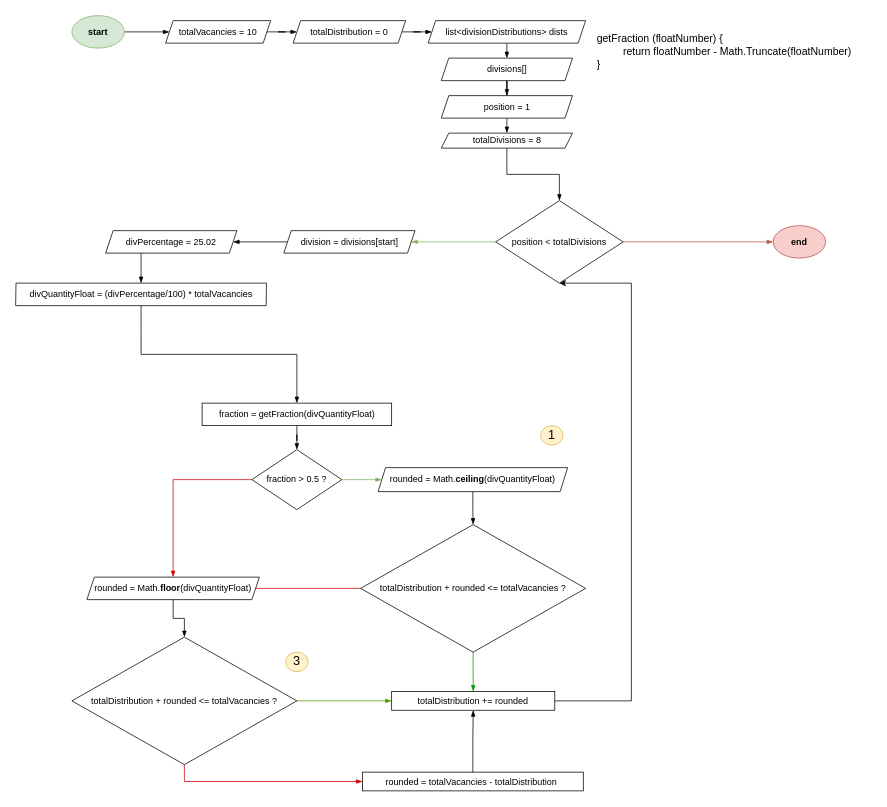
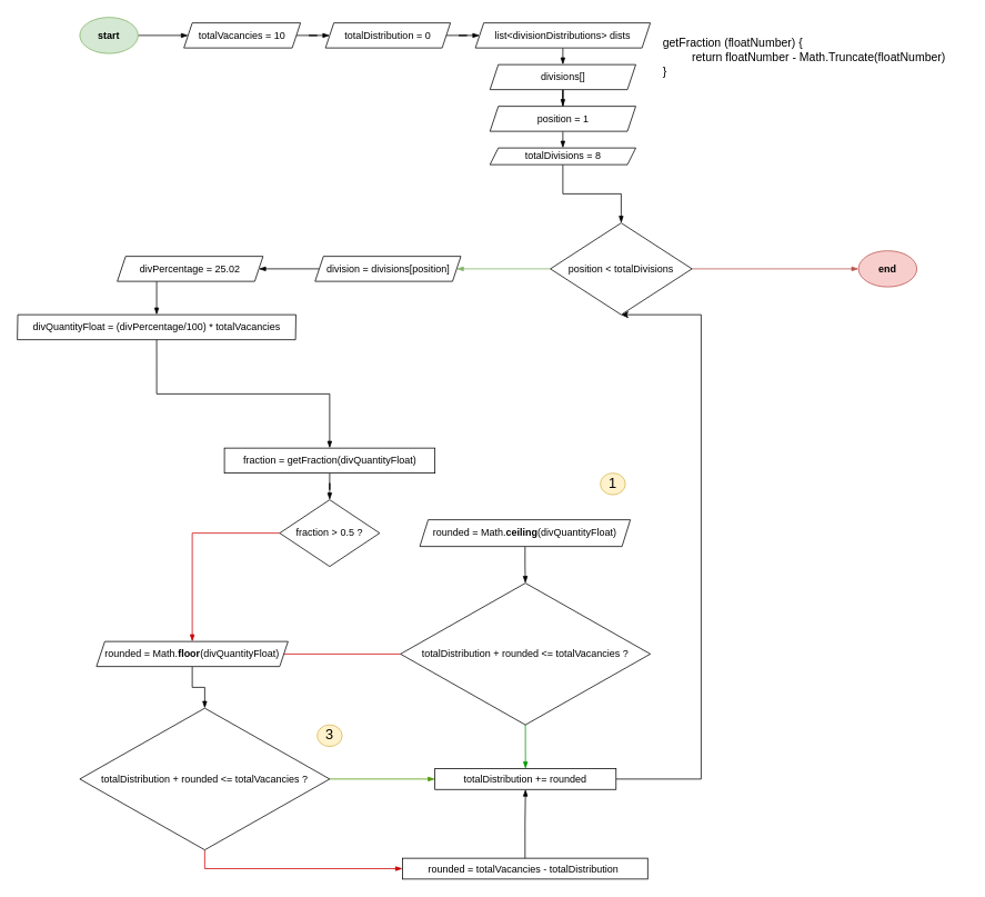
- <mxCell id="46" value="division = divisions[start]" style="shape=parallelogram;perimeter=parallelogramPerimeter;whiteSpace=wrap;html=1;fixedSize=1;size=10;" vertex="1" parent="1"><mxGeometry x="377.5" y="307" width="175" height="30" as="geometry" /></mxCell>
+ <mxCell id="46" value="division = divisions[position]" style="shape=parallelogram;perimeter=parallelogramPerimeter;whiteSpace=wrap;html=1;fixedSize=1;size=10;" vertex="1" parent="1"><mxGeometry x="377.5" y="307" width="175" height="30" as="geometry" /></mxCell>
- <mxCell id="4" style="edgeStyle=orthogonalEdgeStyle;rounded=0;orthogonalLoop=1;jettySize=auto;html=1;exitX=1;exitY=0.5;exitDx=0;exitDy=0;entryX=0;entryY=0.5;entryDx=0;entryDy=0;fontSize=12;strokeWidth=1;strokeColor=#82b366;endArrow=blockThin;endFill=1;fillColor=#d5e8d4;" parent="1" source="6" target="8" edge="1"><mxGeometry relative="1" as="geometry" /></mxCell>
